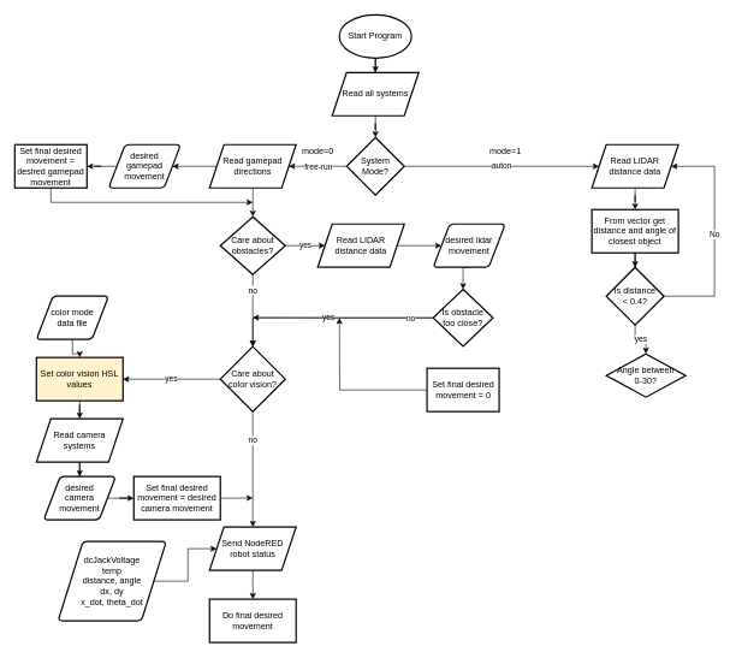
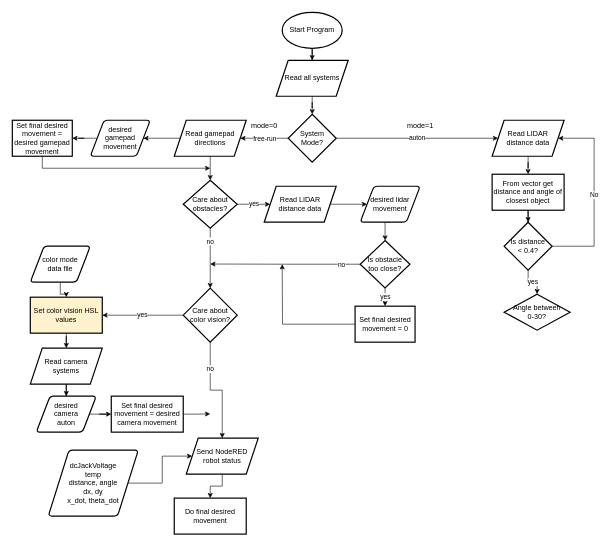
- <mxCell id="39" value="yes" style="edgeStyle=orthogonalEdgeStyle;rounded=0;orthogonalLoop=1;jettySize=auto;html=1;" parent="1" source="42" target="21" edge="1"><mxGeometry relative="1" as="geometry" /></mxCell>
+ <mxCell id="39" value="yes" style="edgeStyle=orthogonalEdgeStyle;rounded=0;orthogonalLoop=1;jettySize=auto;html=1;" parent="1" source="42" target="38" edge="1"><mxGeometry relative="1" as="geometry" /></mxCell>
- <mxCell id="29" value="desired&lt;br&gt;camera&lt;br&gt;movement" style="shape=parallelogram;html=1;strokeWidth=2;perimeter=parallelogramPerimeter;whiteSpace=wrap;rounded=1;arcSize=12;size=0.23;" parent="1" vertex="1"><mxGeometry x="60" y="660" width="100" height="60" as="geometry" /></mxCell>
+ <mxCell id="29" value="desired&lt;br&gt;camera&lt;br&gt;auton" style="shape=parallelogram;html=1;strokeWidth=2;perimeter=parallelogramPerimeter;whiteSpace=wrap;rounded=1;arcSize=12;size=0.23;" parent="1" vertex="1"><mxGeometry x="60" y="660" width="100" height="60" as="geometry" /></mxCell>
- <mxCell id="33" value="Send NodeRED&lt;br&gt;robot status" style="shape=parallelogram;perimeter=parallelogramPerimeter;whiteSpace=wrap;html=1;fixedSize=1;strokeWidth=2;" parent="1" vertex="1"><mxGeometry x="290" y="730" width="120" height="60" as="geometry" /></mxCell>
+ <mxCell id="33" value="Send NodeRED&lt;br&gt;robot status" style="shape=parallelogram;perimeter=parallelogramPerimeter;whiteSpace=wrap;html=1;fixedSize=1;strokeWidth=2;" parent="1" vertex="1"><mxGeometry x="310" y="730" width="120" height="60" as="geometry" /></mxCell>
